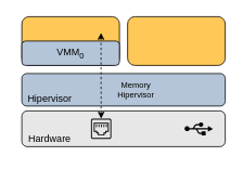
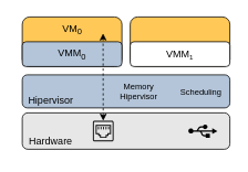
+ <mxCell id="3" value="&lt;span style=&quot;text-wrap-mode: wrap;&quot;&gt;VM&lt;/span&gt;&lt;sub style=&quot;text-wrap-mode: wrap;&quot;&gt;0&lt;/sub&gt;" style="text;html=1;align=center;verticalAlign=middle;resizable=0;points=[];autosize=1;strokeColor=none;fillColor=none;" parent="1" vertex="1"><mxGeometry x="61" y="20" width="50" height="30" as="geometry" /></mxCell>
+ <mxCell id="6" value="VMM&lt;span style=&quot;font-size: 10px;&quot;&gt;&lt;sub&gt;1&lt;/sub&gt;&lt;/span&gt;" style="rounded=1;whiteSpace=wrap;html=1;" parent="1" vertex="1"><mxGeometry x="156" y="50" width="120" height="30" as="geometry" /></mxCell>
+ <mxCell id="15" value="Scheduling" style="text;html=1;align=center;verticalAlign=middle;resizable=0;points=[];autosize=1;strokeColor=none;fillColor=none;fontSize=10;" vertex="1" parent="1"><mxGeometry x="206" y="95" width="70" height="30" as="geometry" /></mxCell>
